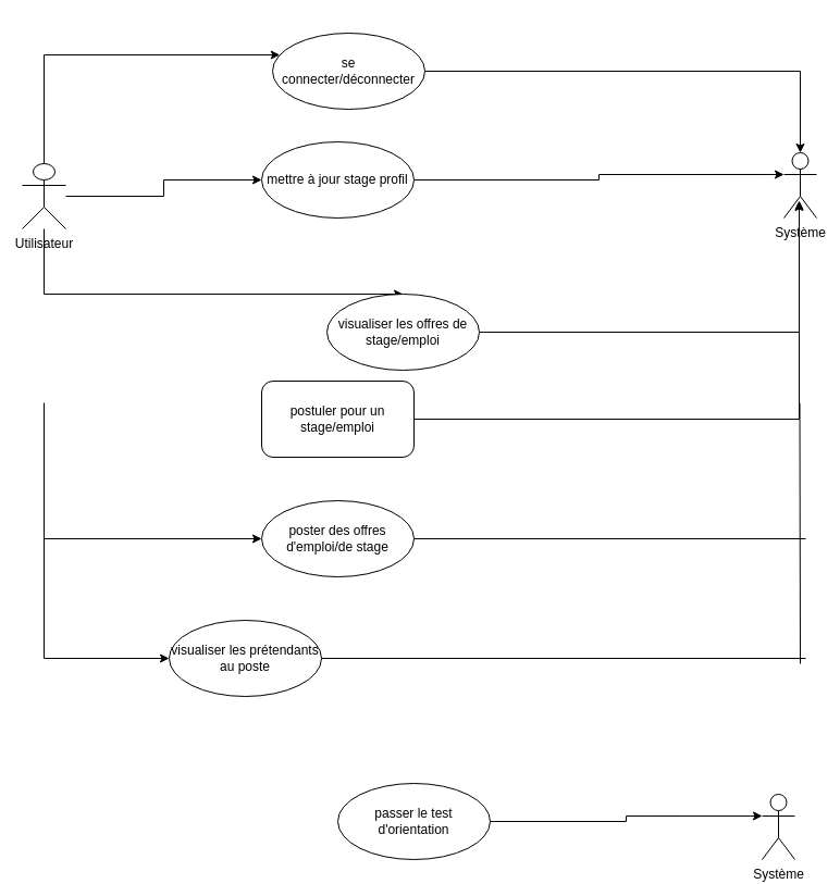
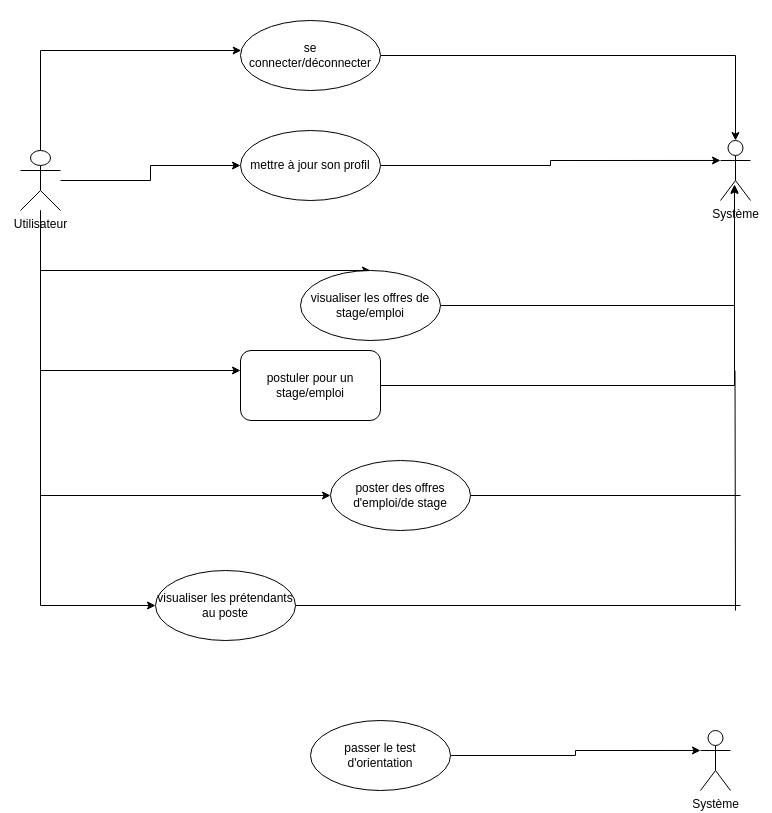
- <mxCell id="12" value="se connecter/déconnecter" style="ellipse;whiteSpace=wrap;html=1;" parent="1" vertex="1"><mxGeometry x="250" y="30" width="140" height="70" as="geometry" /></mxCell>
+ <mxCell id="12" value="se connecter/déconnecter" style="ellipse;whiteSpace=wrap;html=1;" parent="1" vertex="1"><mxGeometry x="240" y="20" width="140" height="70" as="geometry" /></mxCell>
- <mxCell id="8" value="mettre à jour stage profil" style="ellipse;whiteSpace=wrap;html=1;" parent="1" vertex="1"><mxGeometry x="240" y="130" width="140" height="70" as="geometry" /></mxCell>
+ <mxCell id="8" value="mettre à jour son profil" style="ellipse;whiteSpace=wrap;html=1;" parent="1" vertex="1"><mxGeometry x="240" y="130" width="140" height="70" as="geometry" /></mxCell>
+ <mxCell id="5" style="edgeStyle=orthogonalEdgeStyle;rounded=0;orthogonalLoop=1;jettySize=auto;html=1;" parent="1" source="6" target="15" edge="1"><mxGeometry relative="1" as="geometry"><Array as="points"><mxPoint x="40" y="370" /></Array></mxGeometry></mxCell>
- <mxCell id="16" value="poster des offres d'emploi/de stage" style="ellipse;whiteSpace=wrap;html=1;" parent="1" vertex="1"><mxGeometry x="240" y="460" width="140" height="70" as="geometry" /></mxCell>
+ <mxCell id="16" value="poster des offres d'emploi/de stage" style="ellipse;whiteSpace=wrap;html=1;" parent="1" vertex="1"><mxGeometry x="330" y="460" width="140" height="70" as="geometry" /></mxCell>
